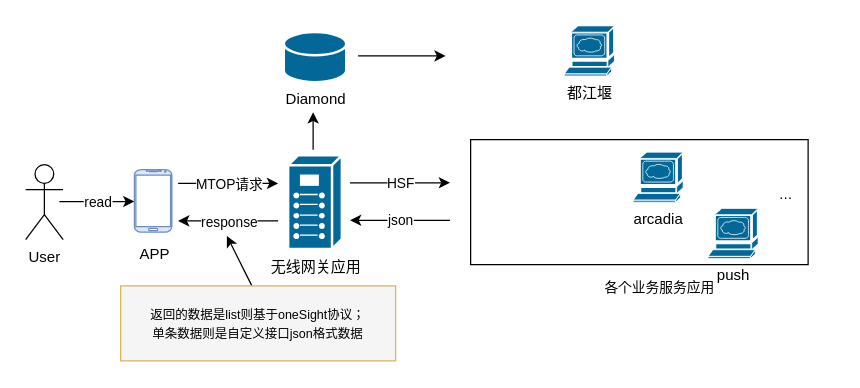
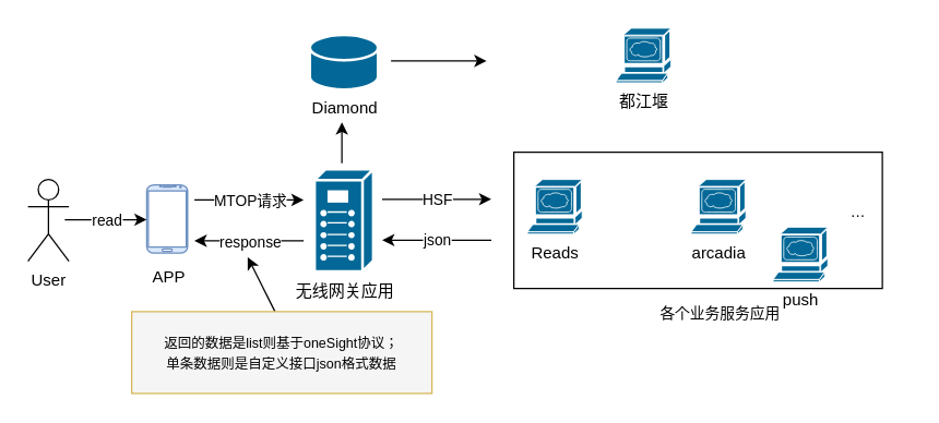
- <mxCell id="16" value="arcadia" style="shape=mxgraph.cisco.servers.www_server;sketch=0;html=1;pointerEvents=1;dashed=0;fillColor=#036897;strokeColor=#ffffff;strokeWidth=2;verticalLabelPosition=bottom;verticalAlign=top;align=center;outlineConnect=0;" parent="1" vertex="1"><mxGeometry x="506" y="121" width="40" height="40" as="geometry" /></mxCell>
+ <mxCell id="16" value="arcadia" style="shape=mxgraph.cisco.servers.www_server;sketch=0;html=1;pointerEvents=1;dashed=0;fillColor=#036897;strokeColor=#ffffff;strokeWidth=2;verticalLabelPosition=bottom;verticalAlign=top;align=center;outlineConnect=0;" parent="1" vertex="1"><mxGeometry x="506" y="131" width="40" height="40" as="geometry" /></mxCell>
+ <mxCell id="15" value="Reads" style="shape=mxgraph.cisco.servers.www_server;sketch=0;html=1;pointerEvents=1;dashed=0;fillColor=#036897;strokeColor=#ffffff;strokeWidth=2;verticalLabelPosition=bottom;verticalAlign=top;align=center;outlineConnect=0;" parent="1" vertex="1"><mxGeometry x="386" y="131" width="40" height="40" as="geometry" /></mxCell>
